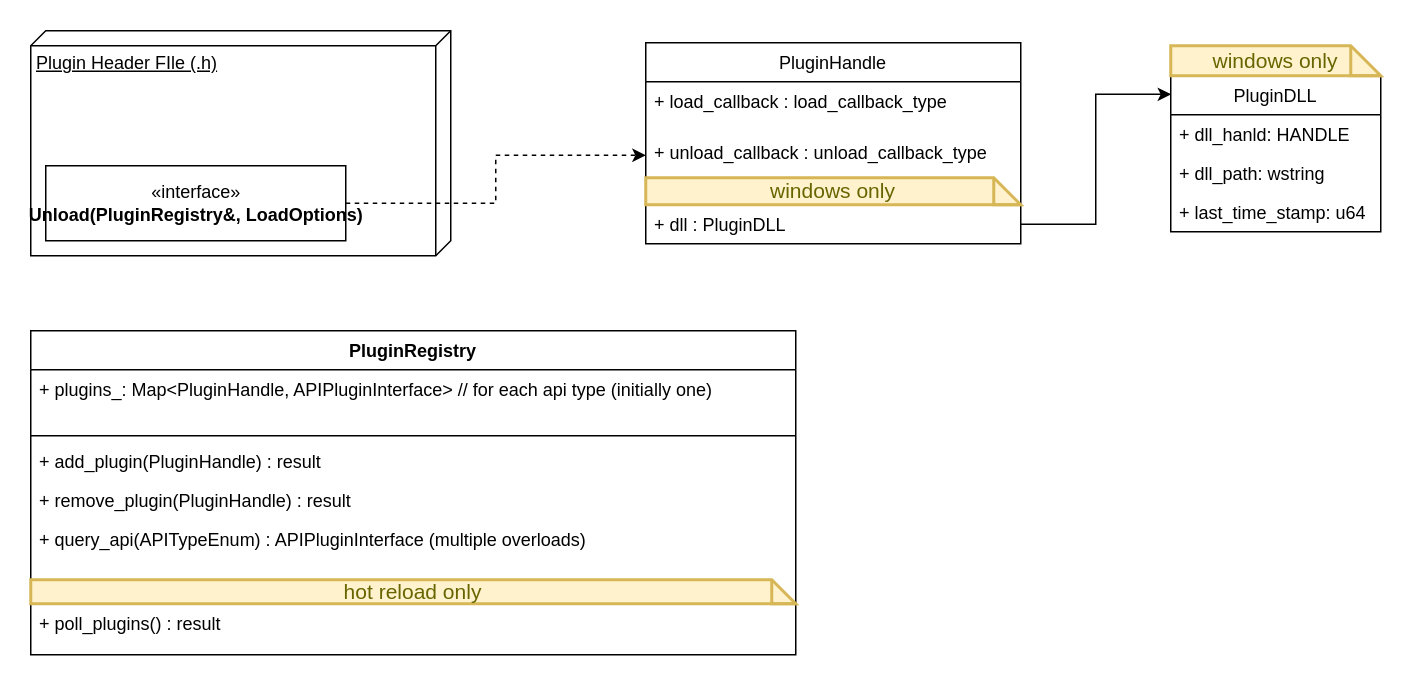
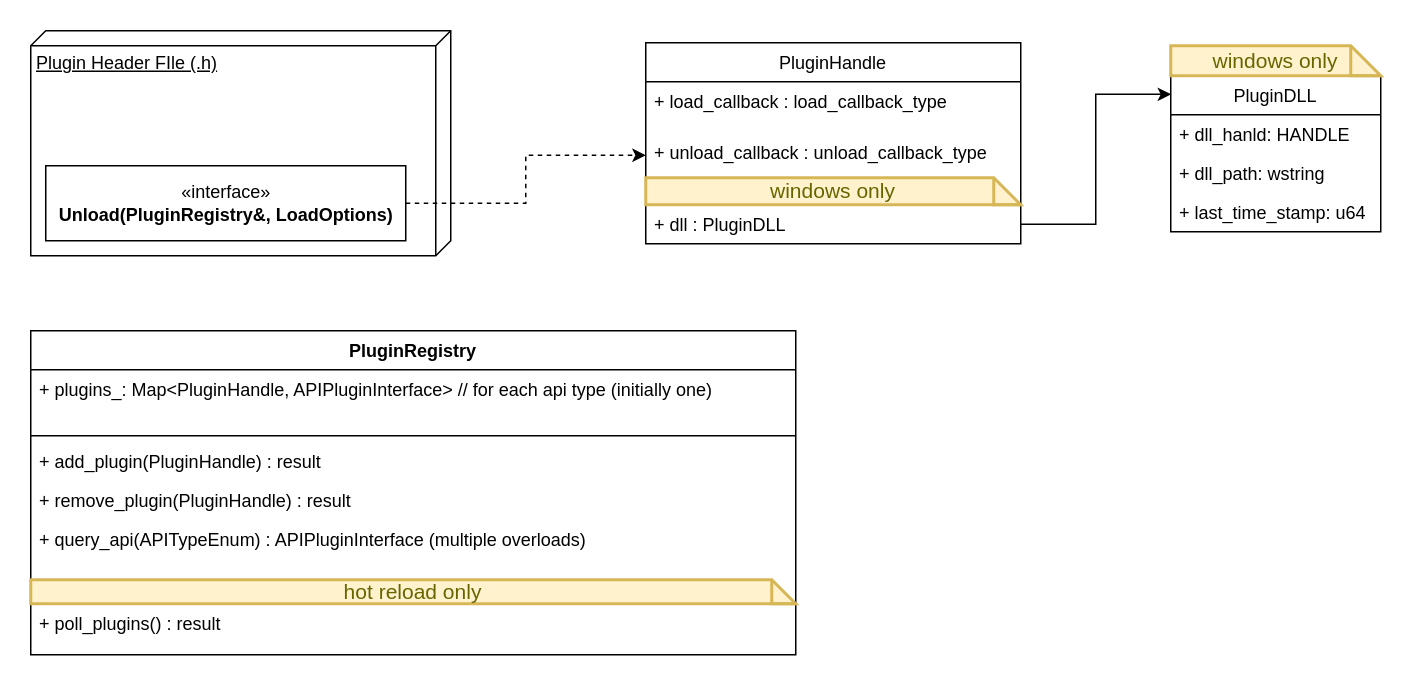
- <mxCell id="4" value="«interface»&lt;br&gt;&lt;div&gt;&lt;b&gt;Unload(&lt;/b&gt;&lt;b&gt;PluginRegistry&amp;amp;, LoadOptions)&lt;/b&gt;&lt;/div&gt;" style="html=1;" vertex="1" parent="1"><mxGeometry x="30" y="110" width="200" height="50" as="geometry" /></mxCell>
+ <mxCell id="4" value="«interface»&lt;br&gt;&lt;div&gt;&lt;b&gt;Unload(&lt;/b&gt;&lt;b&gt;PluginRegistry&amp;amp;, LoadOptions)&lt;/b&gt;&lt;/div&gt;" style="html=1;" vertex="1" parent="1"><mxGeometry x="30" y="110" width="240" height="50" as="geometry" /></mxCell>
